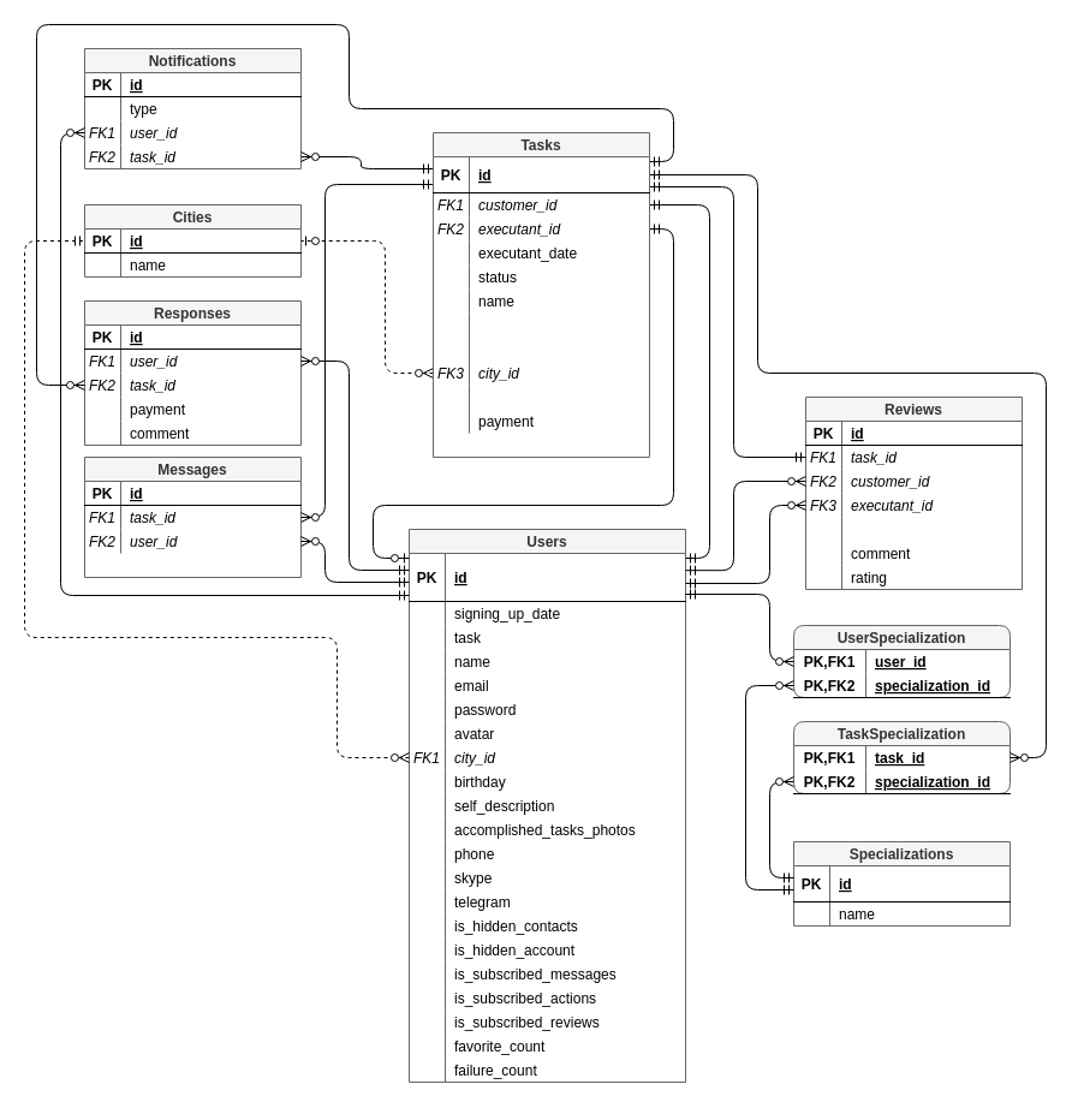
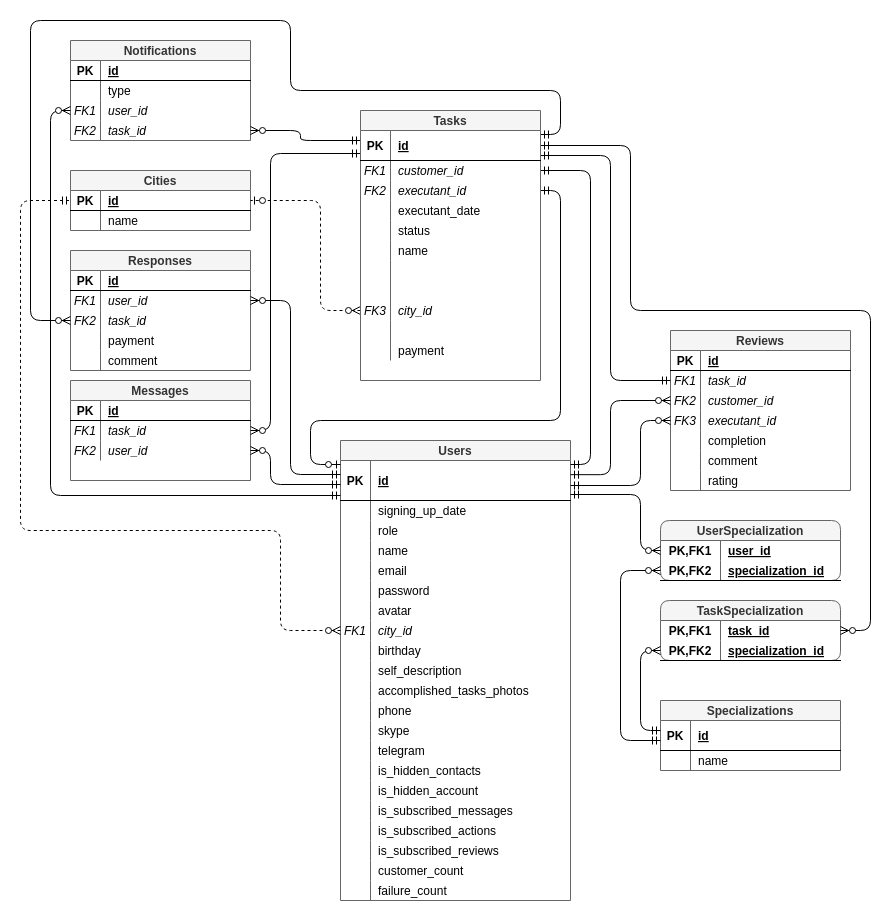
+ <mxCell id="159" value="completion" style="shape=partialRectangle;connectable=0;fillColor=none;top=0;left=0;bottom=0;right=0;align=left;spacingLeft=6;overflow=hidden;fontSize=12;fontStyle=0" parent="157" vertex="1"><mxGeometry x="30" width="150" height="20" as="geometry" /></mxCell>
- <mxCell id="11" value="task" style="shape=partialRectangle;connectable=0;fillColor=none;top=0;left=0;bottom=0;right=0;align=left;spacingLeft=6;overflow=hidden;fontSize=12;" parent="9" vertex="1"><mxGeometry x="30" width="200" height="20" as="geometry" /></mxCell>
+ <mxCell id="11" value="role" style="shape=partialRectangle;connectable=0;fillColor=none;top=0;left=0;bottom=0;right=0;align=left;spacingLeft=6;overflow=hidden;fontSize=12;" parent="9" vertex="1"><mxGeometry x="30" width="200" height="20" as="geometry" /></mxCell>
- <mxCell id="62" value="favorite_count" style="shape=partialRectangle;connectable=0;fillColor=none;top=0;left=0;bottom=0;right=0;align=left;spacingLeft=6;overflow=hidden;fontSize=12;" parent="60" vertex="1"><mxGeometry x="30" width="200" height="20" as="geometry" /></mxCell>
+ <mxCell id="62" value="customer_count" style="shape=partialRectangle;connectable=0;fillColor=none;top=0;left=0;bottom=0;right=0;align=left;spacingLeft=6;overflow=hidden;fontSize=12;" parent="60" vertex="1"><mxGeometry x="30" width="200" height="20" as="geometry" /></mxCell>
